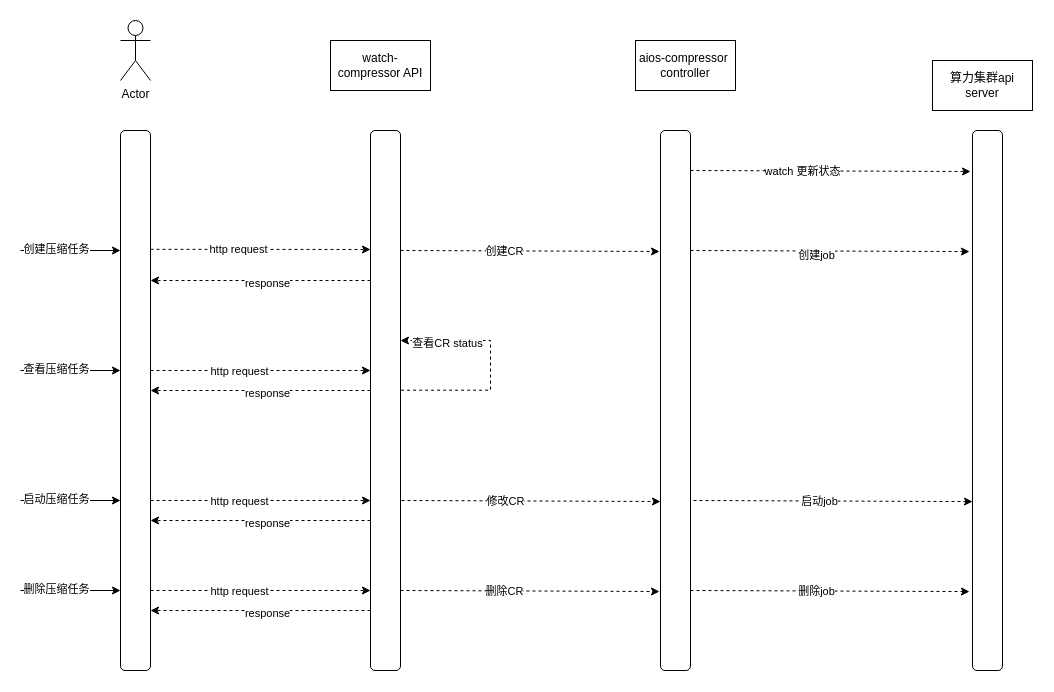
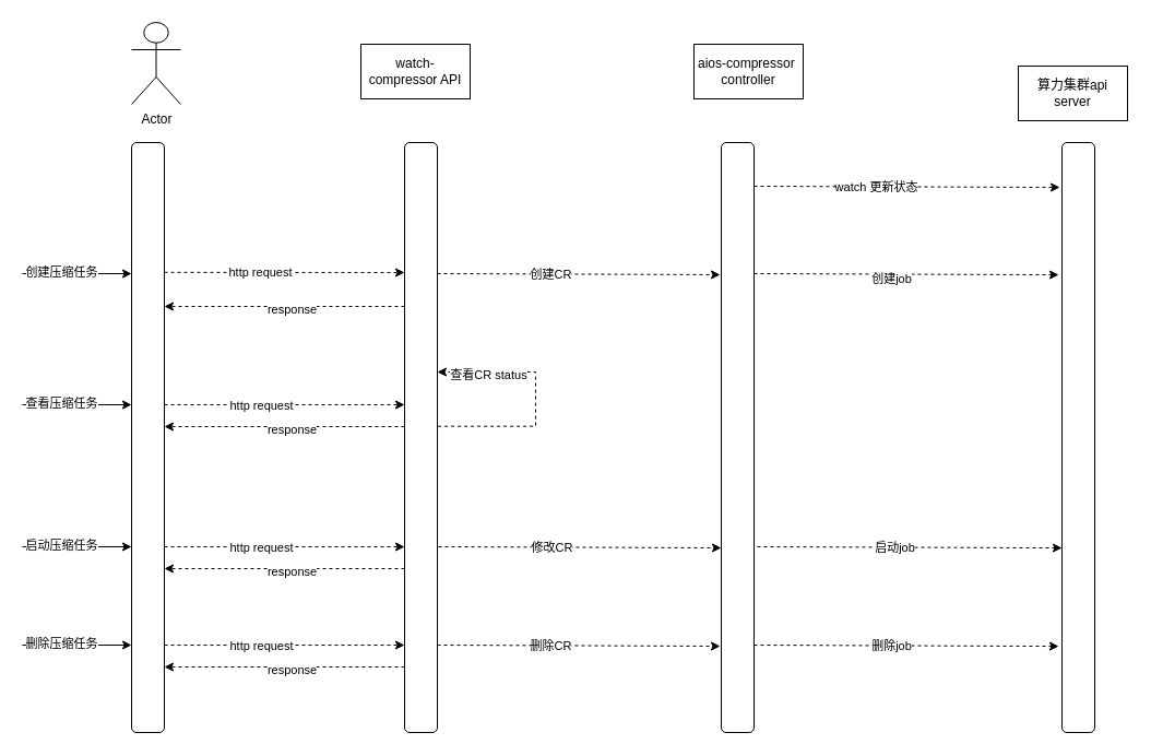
- <mxCell id="2" value="Actor" style="shape=umlActor;verticalLabelPosition=bottom;verticalAlign=top;html=1;outlineConnect=0;" vertex="1" parent="1"><mxGeometry x="120" y="20" width="30" height="60" as="geometry" /></mxCell>
+ <mxCell id="2" value="Actor" style="shape=umlActor;verticalLabelPosition=bottom;verticalAlign=top;html=1;outlineConnect=0;" vertex="1" parent="1"><mxGeometry x="120" y="20" width="45" height="75" as="geometry" /></mxCell>
